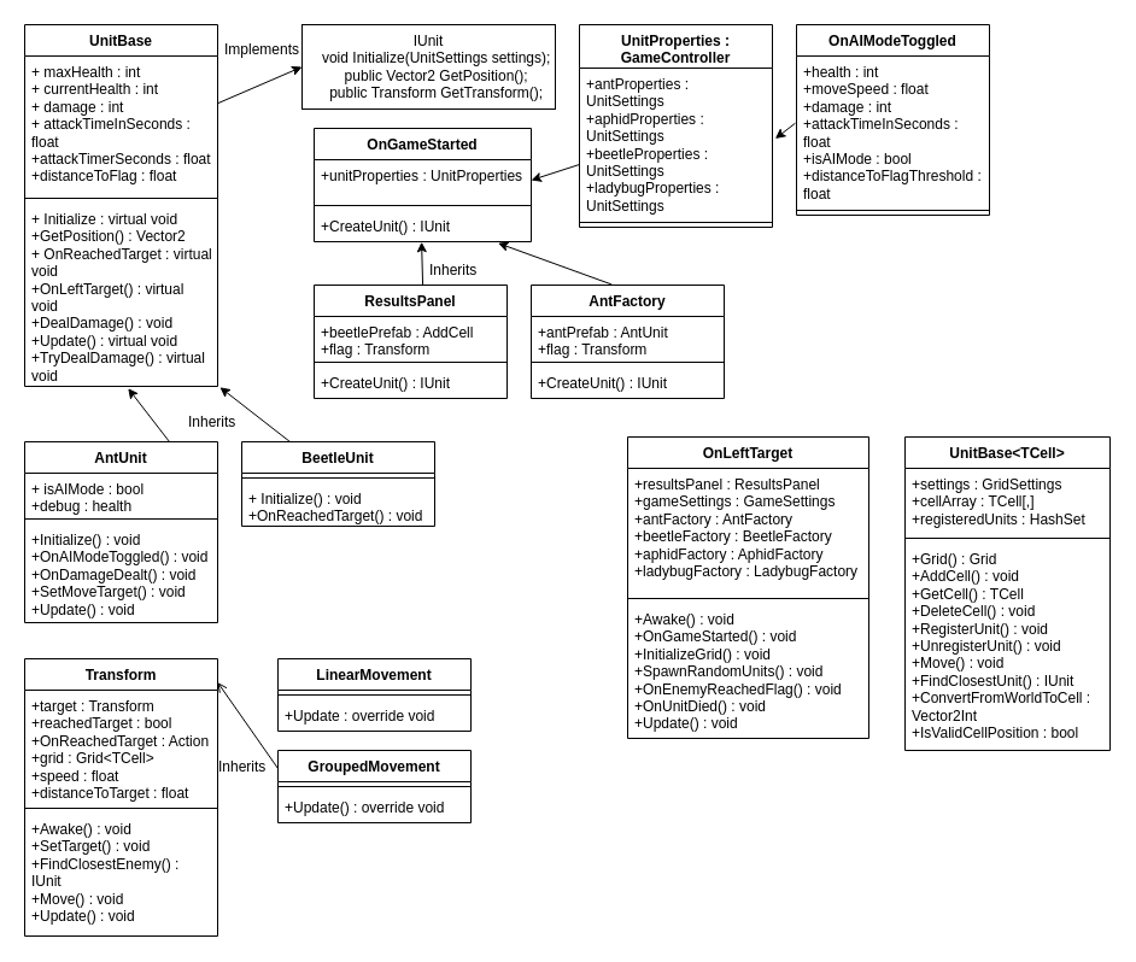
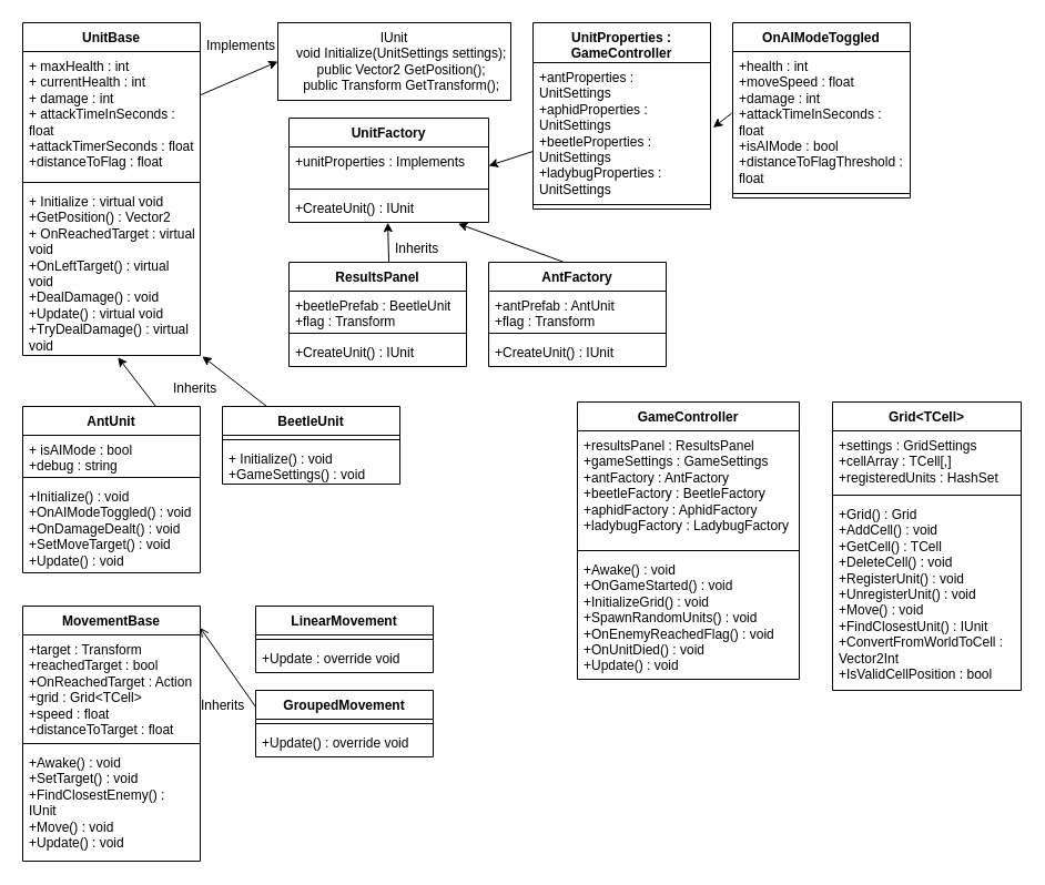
- <mxCell id="9" value="OnGameStarted" style="swimlane;fontStyle=1;align=center;verticalAlign=top;childLayout=stackLayout;horizontal=1;startSize=26;horizontalStack=0;resizeParent=1;resizeParentMax=0;resizeLast=0;collapsible=1;marginBottom=0;whiteSpace=wrap;html=1;" vertex="1" parent="1"><mxGeometry x="260" y="106" width="180" height="94" as="geometry" /></mxCell>
+ <mxCell id="9" value="UnitFactory" style="swimlane;fontStyle=1;align=center;verticalAlign=top;childLayout=stackLayout;horizontal=1;startSize=26;horizontalStack=0;resizeParent=1;resizeParentMax=0;resizeLast=0;collapsible=1;marginBottom=0;whiteSpace=wrap;html=1;" vertex="1" parent="1"><mxGeometry x="260" y="106" width="180" height="94" as="geometry" /></mxCell>
- <mxCell id="10" value="+unitProperties : UnitProperties" style="text;strokeColor=none;fillColor=none;align=left;verticalAlign=top;spacingLeft=4;spacingRight=4;overflow=hidden;rotatable=0;points=[[0,0.5],[1,0.5]];portConstraint=eastwest;whiteSpace=wrap;html=1;" vertex="1" parent="9"><mxGeometry y="26" width="180" height="34" as="geometry" /></mxCell>
+ <mxCell id="10" value="+unitProperties : Implements" style="text;strokeColor=none;fillColor=none;align=left;verticalAlign=top;spacingLeft=4;spacingRight=4;overflow=hidden;rotatable=0;points=[[0,0.5],[1,0.5]];portConstraint=eastwest;whiteSpace=wrap;html=1;" vertex="1" parent="9"><mxGeometry y="26" width="180" height="34" as="geometry" /></mxCell>
- <mxCell id="36" value="+beetlePrefab : AddCell&lt;div&gt;+flag : Transform&lt;/div&gt;" style="text;strokeColor=none;fillColor=none;align=left;verticalAlign=top;spacingLeft=4;spacingRight=4;overflow=hidden;rotatable=0;points=[[0,0.5],[1,0.5]];portConstraint=eastwest;whiteSpace=wrap;html=1;" vertex="1" parent="35"><mxGeometry y="26" width="160" height="34" as="geometry" /></mxCell>
+ <mxCell id="36" value="+beetlePrefab : BeetleUnit&lt;div&gt;+flag : Transform&lt;/div&gt;" style="text;strokeColor=none;fillColor=none;align=left;verticalAlign=top;spacingLeft=4;spacingRight=4;overflow=hidden;rotatable=0;points=[[0,0.5],[1,0.5]];portConstraint=eastwest;whiteSpace=wrap;html=1;" vertex="1" parent="35"><mxGeometry y="26" width="160" height="34" as="geometry" /></mxCell>
- <mxCell id="42" value="OnLeftTarget" style="swimlane;fontStyle=1;align=center;verticalAlign=top;childLayout=stackLayout;horizontal=1;startSize=26;horizontalStack=0;resizeParent=1;resizeParentMax=0;resizeLast=0;collapsible=1;marginBottom=0;whiteSpace=wrap;html=1;" vertex="1" parent="1"><mxGeometry x="520" y="362" width="200" height="250" as="geometry" /></mxCell>
+ <mxCell id="42" value="GameController" style="swimlane;fontStyle=1;align=center;verticalAlign=top;childLayout=stackLayout;horizontal=1;startSize=26;horizontalStack=0;resizeParent=1;resizeParentMax=0;resizeLast=0;collapsible=1;marginBottom=0;whiteSpace=wrap;html=1;" vertex="1" parent="1"><mxGeometry x="520" y="362" width="200" height="250" as="geometry" /></mxCell>
- <mxCell id="46" value="UnitBase&amp;lt;TCell&amp;gt;" style="swimlane;fontStyle=1;align=center;verticalAlign=top;childLayout=stackLayout;horizontal=1;startSize=26;horizontalStack=0;resizeParent=1;resizeParentMax=0;resizeLast=0;collapsible=1;marginBottom=0;whiteSpace=wrap;html=1;" vertex="1" parent="1"><mxGeometry x="750" y="362" width="170" height="260" as="geometry" /></mxCell>
+ <mxCell id="46" value="Grid&amp;lt;TCell&amp;gt;" style="swimlane;fontStyle=1;align=center;verticalAlign=top;childLayout=stackLayout;horizontal=1;startSize=26;horizontalStack=0;resizeParent=1;resizeParentMax=0;resizeLast=0;collapsible=1;marginBottom=0;whiteSpace=wrap;html=1;" vertex="1" parent="1"><mxGeometry x="750" y="362" width="170" height="260" as="geometry" /></mxCell>
- <mxCell id="14" value="+ isAIMode : bool&lt;div&gt;+debug : health&lt;/div&gt;" style="text;strokeColor=none;fillColor=none;align=left;verticalAlign=top;spacingLeft=4;spacingRight=4;overflow=hidden;rotatable=0;points=[[0,0.5],[1,0.5]];portConstraint=eastwest;whiteSpace=wrap;html=1;" vertex="1" parent="13"><mxGeometry y="26" width="160" height="34" as="geometry" /></mxCell>
+ <mxCell id="14" value="+ isAIMode : bool&lt;div&gt;+debug : string&lt;/div&gt;" style="text;strokeColor=none;fillColor=none;align=left;verticalAlign=top;spacingLeft=4;spacingRight=4;overflow=hidden;rotatable=0;points=[[0,0.5],[1,0.5]];portConstraint=eastwest;whiteSpace=wrap;html=1;" vertex="1" parent="13"><mxGeometry y="26" width="160" height="34" as="geometry" /></mxCell>
- <mxCell id="21" value="+ Initialize() : void&lt;div&gt;+OnReachedTarget() : void&lt;/div&gt;" style="text;strokeColor=none;fillColor=none;align=left;verticalAlign=top;spacingLeft=4;spacingRight=4;overflow=hidden;rotatable=0;points=[[0,0.5],[1,0.5]];portConstraint=eastwest;whiteSpace=wrap;html=1;" vertex="1" parent="19"><mxGeometry y="34" width="160" height="36" as="geometry" /></mxCell>
+ <mxCell id="21" value="+ Initialize() : void&lt;div&gt;+GameSettings() : void&lt;/div&gt;" style="text;strokeColor=none;fillColor=none;align=left;verticalAlign=top;spacingLeft=4;spacingRight=4;overflow=hidden;rotatable=0;points=[[0,0.5],[1,0.5]];portConstraint=eastwest;whiteSpace=wrap;html=1;" vertex="1" parent="19"><mxGeometry y="34" width="160" height="36" as="geometry" /></mxCell>
- <mxCell id="50" value="Transform" style="swimlane;fontStyle=1;align=center;verticalAlign=top;childLayout=stackLayout;horizontal=1;startSize=26;horizontalStack=0;resizeParent=1;resizeParentMax=0;resizeLast=0;collapsible=1;marginBottom=0;whiteSpace=wrap;html=1;" vertex="1" parent="1"><mxGeometry x="20" y="546" width="160" height="230" as="geometry" /></mxCell>
+ <mxCell id="50" value="MovementBase" style="swimlane;fontStyle=1;align=center;verticalAlign=top;childLayout=stackLayout;horizontal=1;startSize=26;horizontalStack=0;resizeParent=1;resizeParentMax=0;resizeLast=0;collapsible=1;marginBottom=0;whiteSpace=wrap;html=1;" vertex="1" parent="1"><mxGeometry x="20" y="546" width="160" height="230" as="geometry" /></mxCell>
